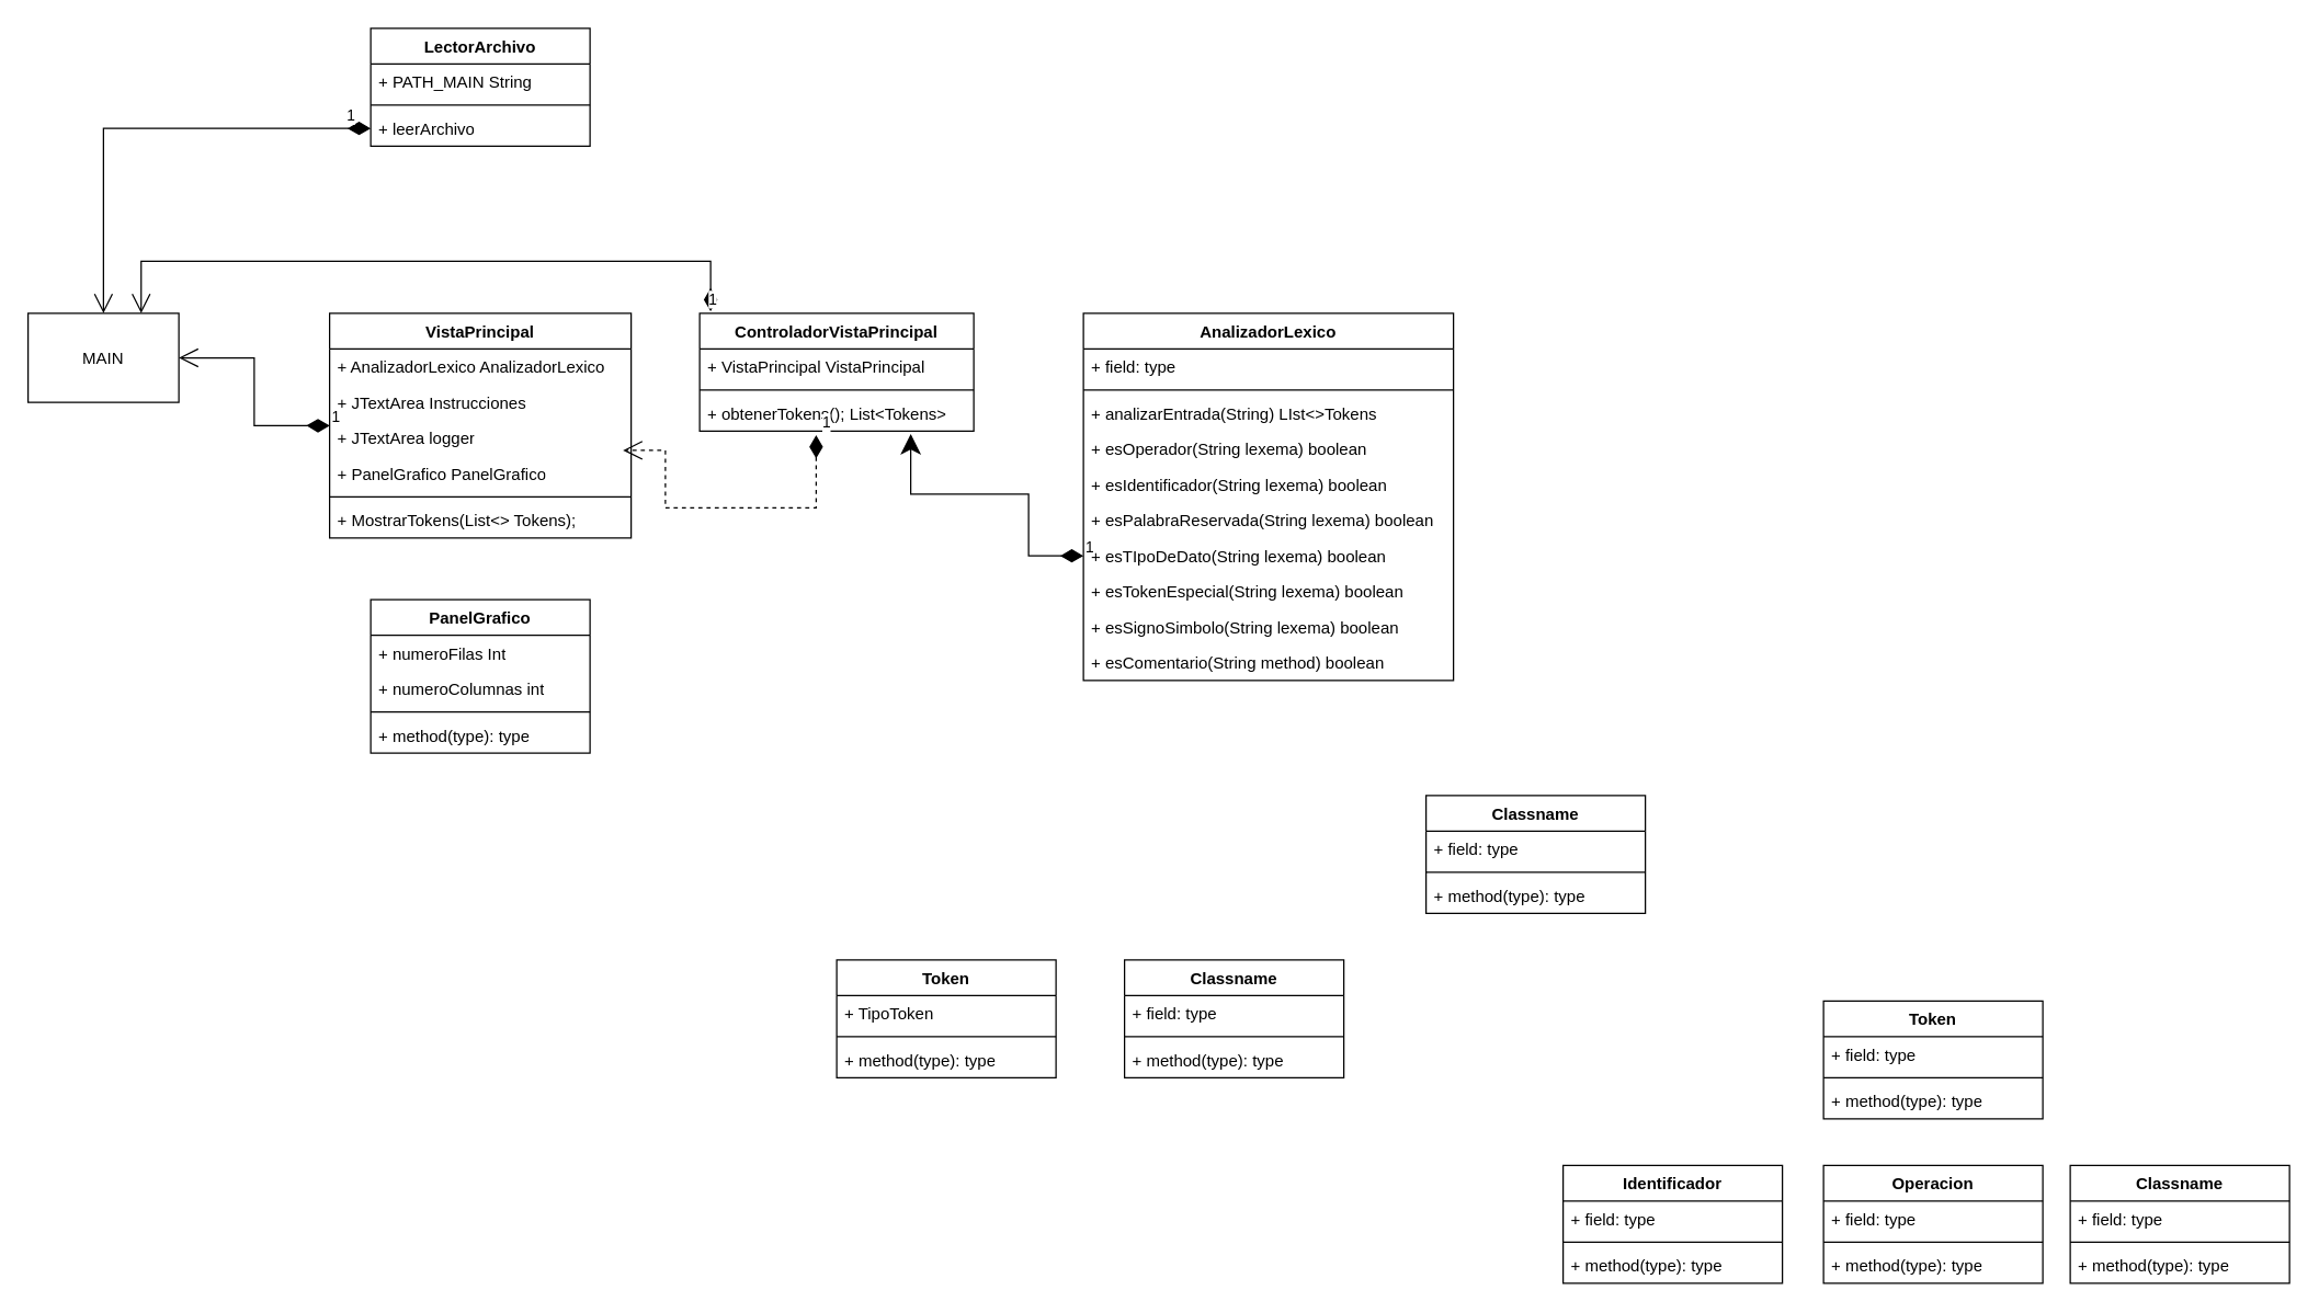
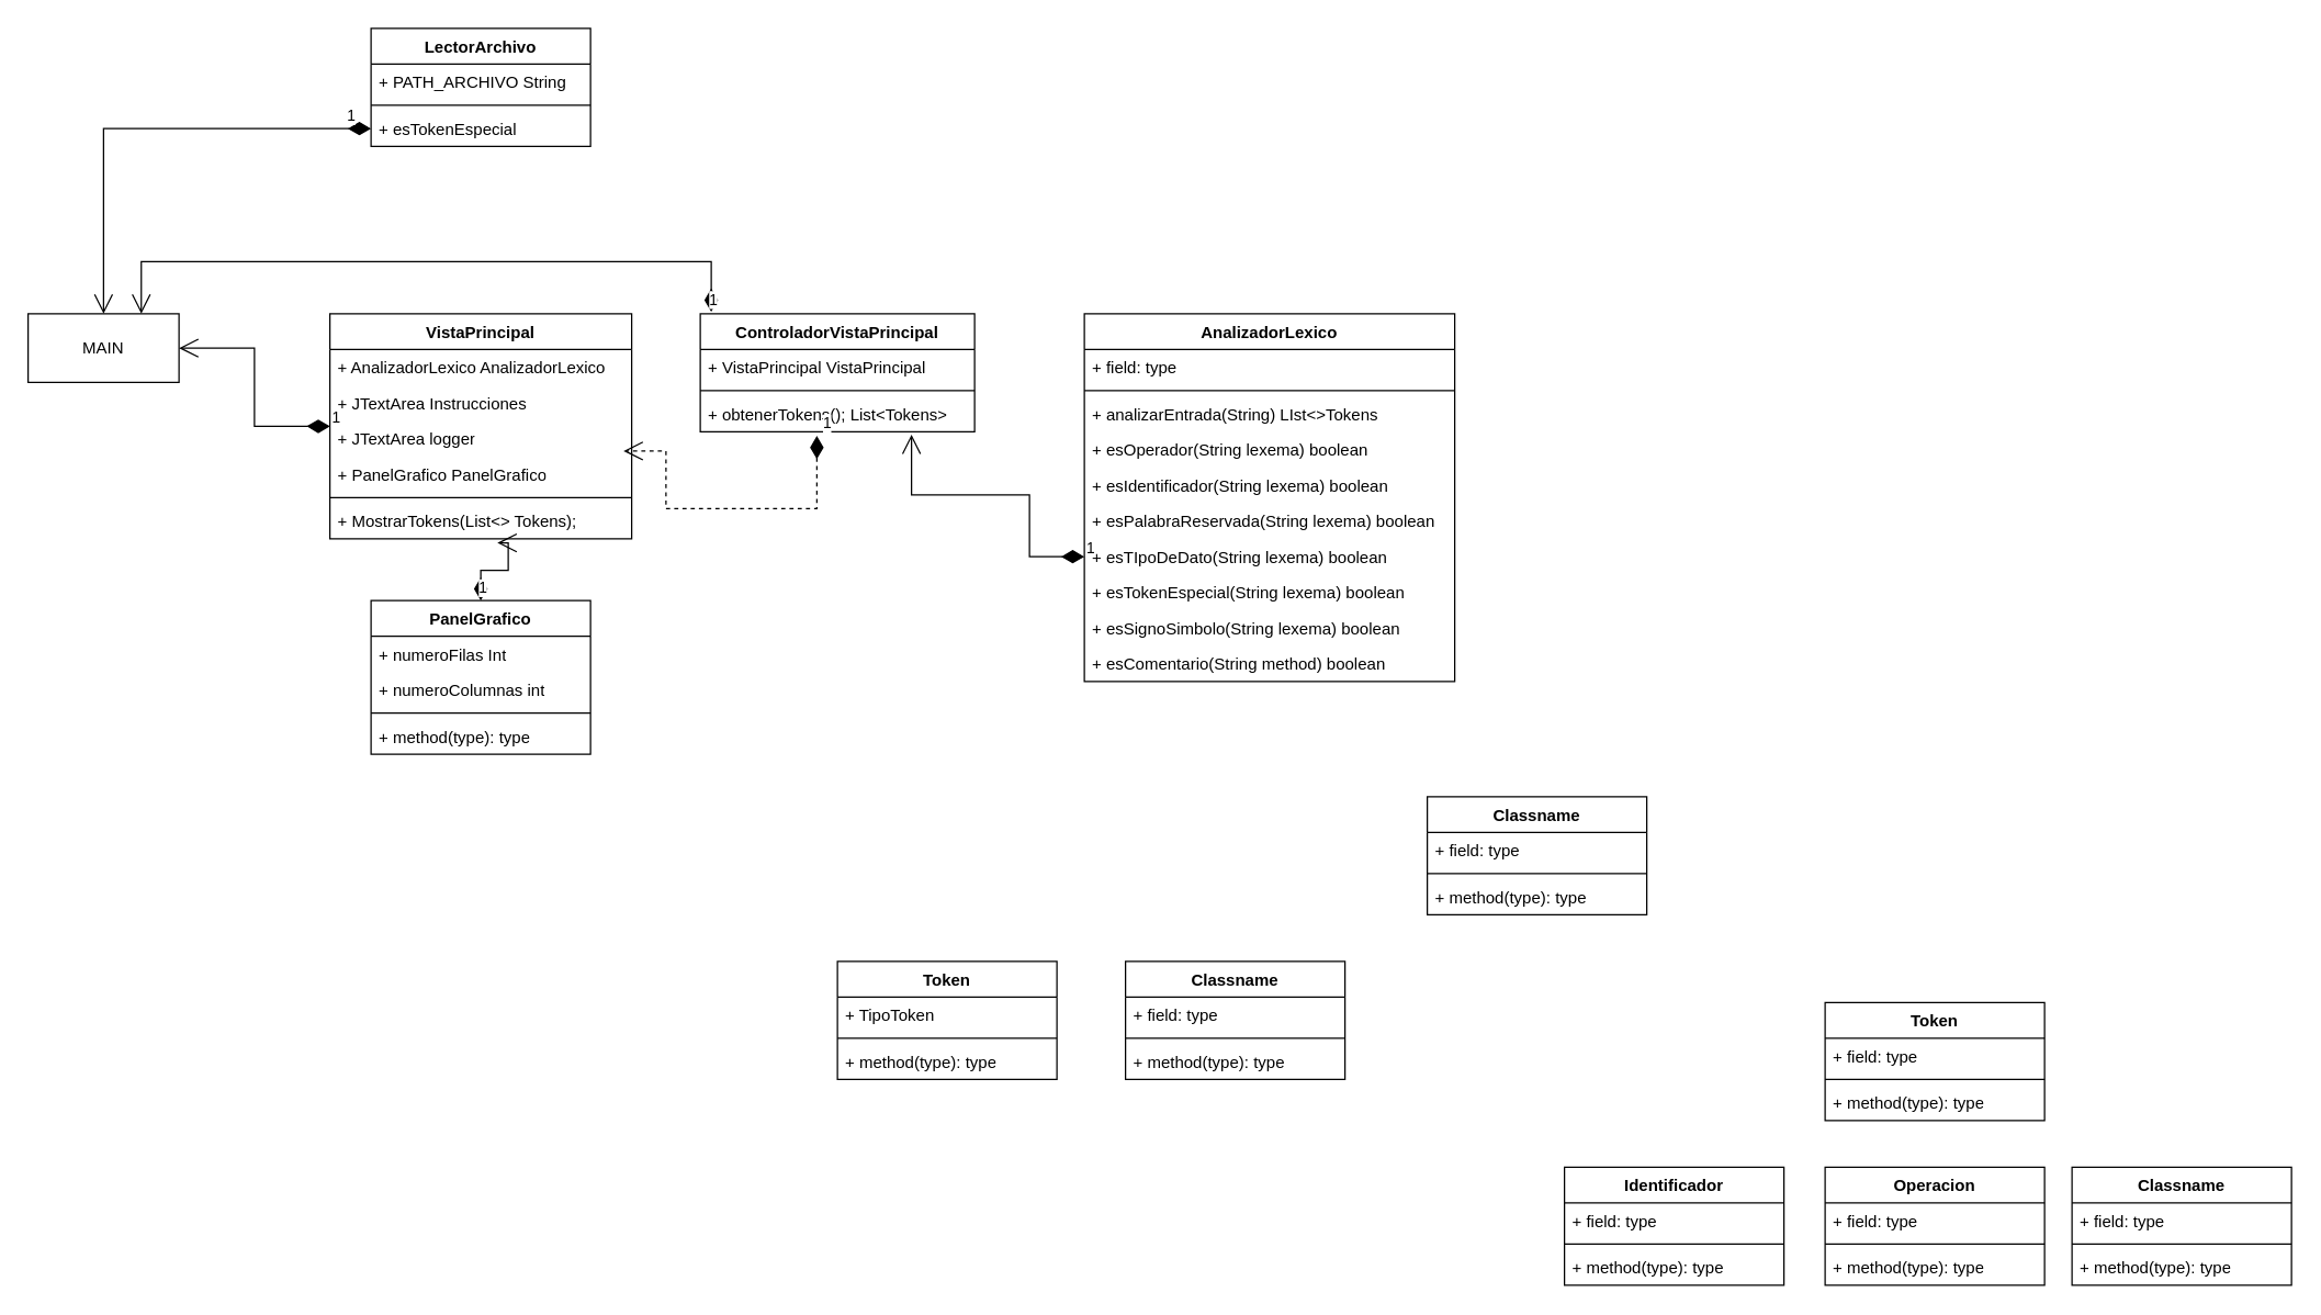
- <mxCell id="25" value="+ PATH_MAIN String" style="text;strokeColor=none;fillColor=none;align=left;verticalAlign=top;spacingLeft=4;spacingRight=4;overflow=hidden;rotatable=0;points=[[0,0.5],[1,0.5]];portConstraint=eastwest;whiteSpace=wrap;html=1;" parent="24" vertex="1"><mxGeometry y="26" width="160" height="26" as="geometry" /></mxCell>
+ <mxCell id="25" value="+ PATH_ARCHIVO String" style="text;strokeColor=none;fillColor=none;align=left;verticalAlign=top;spacingLeft=4;spacingRight=4;overflow=hidden;rotatable=0;points=[[0,0.5],[1,0.5]];portConstraint=eastwest;whiteSpace=wrap;html=1;" parent="24" vertex="1"><mxGeometry y="26" width="160" height="26" as="geometry" /></mxCell>
- <mxCell id="27" value="+ leerArchivo" style="text;strokeColor=none;fillColor=none;align=left;verticalAlign=top;spacingLeft=4;spacingRight=4;overflow=hidden;rotatable=0;points=[[0,0.5],[1,0.5]];portConstraint=eastwest;whiteSpace=wrap;html=1;" parent="24" vertex="1"><mxGeometry y="60" width="160" height="26" as="geometry" /></mxCell>
+ <mxCell id="27" value="+ esTokenEspecial" style="text;strokeColor=none;fillColor=none;align=left;verticalAlign=top;spacingLeft=4;spacingRight=4;overflow=hidden;rotatable=0;points=[[0,0.5],[1,0.5]];portConstraint=eastwest;whiteSpace=wrap;html=1;" parent="24" vertex="1"><mxGeometry y="60" width="160" height="26" as="geometry" /></mxCell>
- <mxCell id="61" value="MAIN" style="html=1;whiteSpace=wrap;" parent="1" vertex="1"><mxGeometry x="20" y="228" width="110" height="65" as="geometry" /></mxCell>
+ <mxCell id="61" value="MAIN" style="html=1;whiteSpace=wrap;" parent="1" vertex="1"><mxGeometry x="20" y="228" width="110" height="50" as="geometry" /></mxCell>
- <mxCell id="66" value="1" style="endArrow=classic;html=1;endSize=12;startArrow=diamondThin;startSize=14;startFill=1;edgeStyle=orthogonalEdgeStyle;align=left;verticalAlign=bottom;rounded=0;entryX=0.77;entryY=1.077;entryDx=0;entryDy=0;entryPerimeter=0;exitX=0;exitY=0.5;exitDx=0;exitDy=0;" edge="1" parent="1" source="20" target="12"><mxGeometry x="-1" y="3" relative="1" as="geometry"><mxPoint x="500" y="390" as="sourcePoint" /><mxPoint x="660" y="390" as="targetPoint" /><Array as="points"><mxPoint x="750" y="405" /><mxPoint x="750" y="360" /><mxPoint x="664" y="360" /></Array></mxGeometry></mxCell>
+ <mxCell id="66" value="1" style="endArrow=open;html=1;endSize=12;startArrow=diamondThin;startSize=14;startFill=1;edgeStyle=orthogonalEdgeStyle;align=left;verticalAlign=bottom;rounded=0;entryX=0.77;entryY=1.077;entryDx=0;entryDy=0;entryPerimeter=0;exitX=0;exitY=0.5;exitDx=0;exitDy=0;" edge="1" parent="1" source="20" target="12"><mxGeometry x="-1" y="3" relative="1" as="geometry"><mxPoint x="500" y="390" as="sourcePoint" /><mxPoint x="660" y="390" as="targetPoint" /><Array as="points"><mxPoint x="750" y="405" /><mxPoint x="750" y="360" /><mxPoint x="664" y="360" /></Array></mxGeometry></mxCell>
+ <mxCell id="64" value="1" style="endArrow=open;html=1;endSize=12;startArrow=diamondThin;startSize=14;startFill=1;edgeStyle=orthogonalEdgeStyle;align=left;verticalAlign=bottom;rounded=0;exitX=0.5;exitY=0;exitDx=0;exitDy=0;entryX=0.555;entryY=1.115;entryDx=0;entryDy=0;entryPerimeter=0;" edge="1" parent="1" source="44" target="8"><mxGeometry x="-1" y="3" relative="1" as="geometry"><mxPoint x="500" y="390" as="sourcePoint" /><mxPoint x="660" y="390" as="targetPoint" /><Array as="points"><mxPoint x="350" y="415" /><mxPoint x="370" y="415" /><mxPoint x="370" y="395" /></Array></mxGeometry></mxCell>
